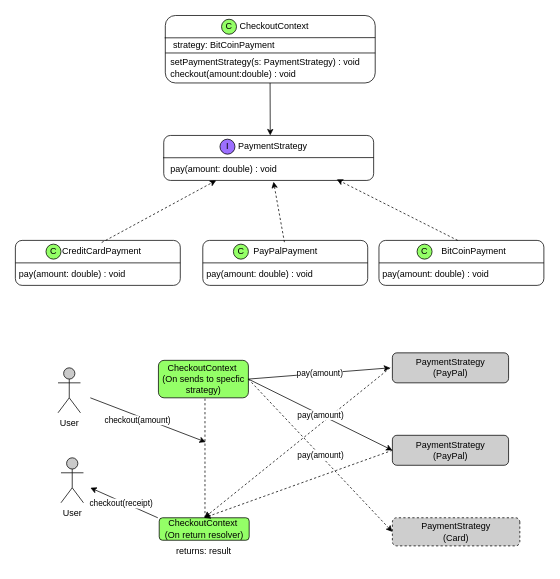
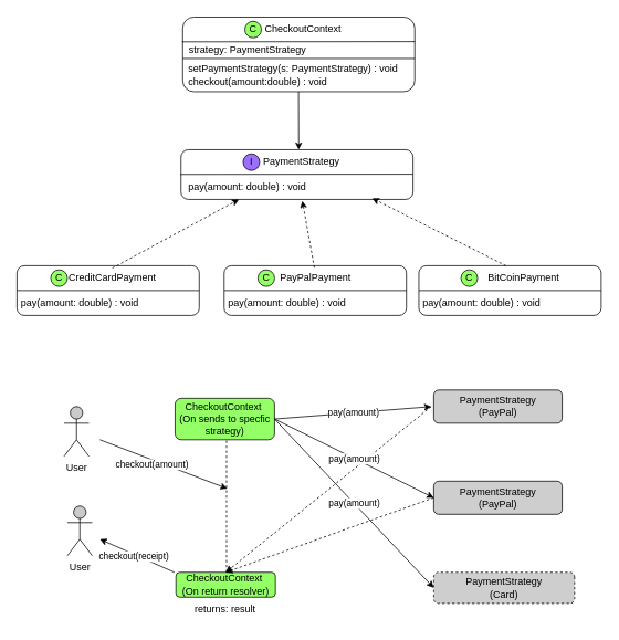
- <mxCell id="7" value="strategy: BitCoinPayment" style="text;html=1;align=center;verticalAlign=middle;resizable=0;points=[];autosize=1;strokeColor=none;fillColor=none;" parent="1" vertex="1"><mxGeometry x="217.92" y="45" width="160" height="30" as="geometry" /></mxCell>
+ <mxCell id="7" value="strategy: PaymentStrategy" style="text;html=1;align=center;verticalAlign=middle;resizable=0;points=[];autosize=1;strokeColor=none;fillColor=none;" parent="1" vertex="1"><mxGeometry x="217.92" y="45" width="160" height="30" as="geometry" /></mxCell>
- <mxCell id="49" value="" style="endArrow=classic;html=1;rounded=0;exitX=1;exitY=0.5;exitDx=0;exitDy=0;entryX=0.5;entryY=1;entryDx=0;entryDy=0;dashed=1;" edge="1" parent="1" source="38" target="43"><mxGeometry relative="1" as="geometry"><mxPoint x="330.84" y="520" as="sourcePoint" /><mxPoint x="519.92" y="600" as="targetPoint" /></mxGeometry></mxCell>
+ <mxCell id="49" value="" style="endArrow=classic;html=1;rounded=0;exitX=1;exitY=0.5;exitDx=0;exitDy=0;entryX=0.5;entryY=1;entryDx=0;entryDy=0;" edge="1" parent="1" source="38" target="43"><mxGeometry relative="1" as="geometry"><mxPoint x="330.84" y="520" as="sourcePoint" /><mxPoint x="519.92" y="600" as="targetPoint" /></mxGeometry></mxCell>
